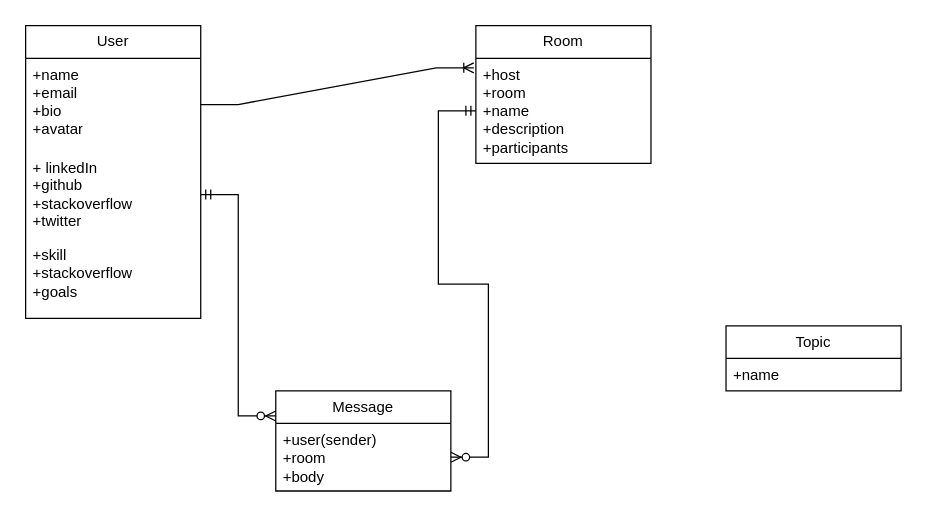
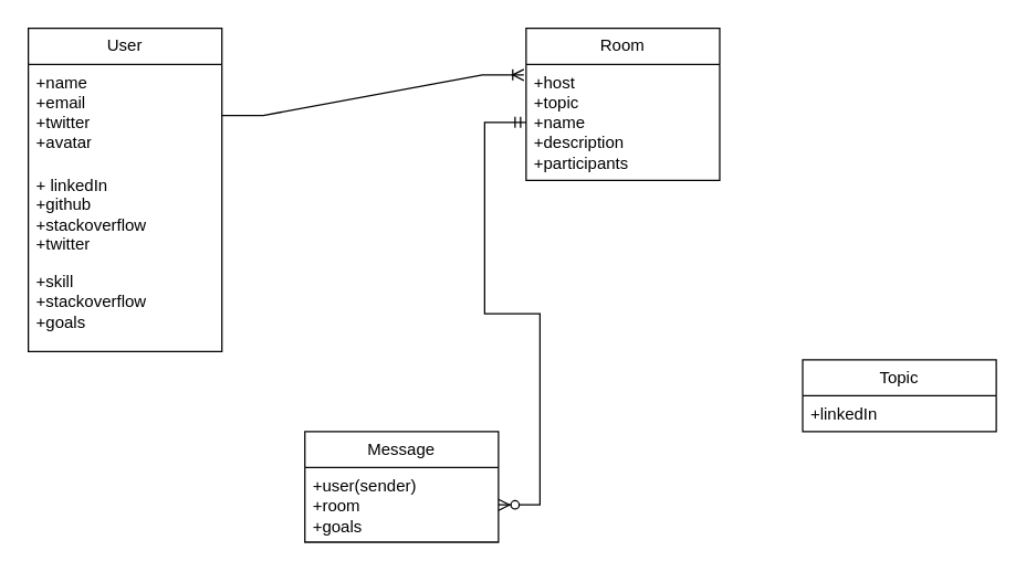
- <mxCell id="3" value="+name&lt;div&gt;+email&lt;/div&gt;&lt;div&gt;+bio&lt;/div&gt;&lt;div&gt;+avatar&lt;/div&gt;" style="text;strokeColor=none;fillColor=none;align=left;verticalAlign=top;spacingLeft=4;spacingRight=4;overflow=hidden;rotatable=0;points=[[0,0.5],[1,0.5]];portConstraint=eastwest;whiteSpace=wrap;html=1;" vertex="1" parent="2"><mxGeometry y="26" width="140" height="74" as="geometry" /></mxCell>
+ <mxCell id="3" value="+name&lt;div&gt;+email&lt;/div&gt;&lt;div&gt;+twitter&lt;/div&gt;&lt;div&gt;+avatar&lt;/div&gt;" style="text;strokeColor=none;fillColor=none;align=left;verticalAlign=top;spacingLeft=4;spacingRight=4;overflow=hidden;rotatable=0;points=[[0,0.5],[1,0.5]];portConstraint=eastwest;whiteSpace=wrap;html=1;" vertex="1" parent="2"><mxGeometry y="26" width="140" height="74" as="geometry" /></mxCell>
- <mxCell id="11" value="+host&lt;div&gt;+room&lt;/div&gt;&lt;div&gt;+name&lt;/div&gt;&lt;div&gt;+description&lt;/div&gt;&lt;div&gt;+participants&lt;/div&gt;" style="text;strokeColor=none;fillColor=none;align=left;verticalAlign=top;spacingLeft=4;spacingRight=4;overflow=hidden;rotatable=0;points=[[0,0.5],[1,0.5]];portConstraint=eastwest;whiteSpace=wrap;html=1;" vertex="1" parent="10"><mxGeometry y="26" width="140" height="84" as="geometry" /></mxCell>
+ <mxCell id="11" value="+host&lt;div&gt;+topic&lt;/div&gt;&lt;div&gt;+name&lt;/div&gt;&lt;div&gt;+description&lt;/div&gt;&lt;div&gt;+participants&lt;/div&gt;" style="text;strokeColor=none;fillColor=none;align=left;verticalAlign=top;spacingLeft=4;spacingRight=4;overflow=hidden;rotatable=0;points=[[0,0.5],[1,0.5]];portConstraint=eastwest;whiteSpace=wrap;html=1;" vertex="1" parent="10"><mxGeometry y="26" width="140" height="84" as="geometry" /></mxCell>
- <mxCell id="13" value="" style="edgeStyle=entityRelationEdgeStyle;fontSize=12;html=1;endArrow=ERzeroToMany;startArrow=ERmandOne;rounded=0;exitX=1;exitY=0.5;exitDx=0;exitDy=0;entryX=0;entryY=0.25;entryDx=0;entryDy=0;" edge="1" parent="1" source="4" target="8"><mxGeometry width="100" height="100" relative="1" as="geometry"><mxPoint x="200" y="210" as="sourcePoint" /><mxPoint x="300" y="110" as="targetPoint" /></mxGeometry></mxCell>
- <mxCell id="7" value="+name" style="text;strokeColor=none;fillColor=none;align=left;verticalAlign=top;spacingLeft=4;spacingRight=4;overflow=hidden;rotatable=0;points=[[0,0.5],[1,0.5]];portConstraint=eastwest;whiteSpace=wrap;html=1;" vertex="1" parent="6"><mxGeometry y="26" width="140" height="26" as="geometry" /></mxCell>
+ <mxCell id="7" value="+linkedIn" style="text;strokeColor=none;fillColor=none;align=left;verticalAlign=top;spacingLeft=4;spacingRight=4;overflow=hidden;rotatable=0;points=[[0,0.5],[1,0.5]];portConstraint=eastwest;whiteSpace=wrap;html=1;" vertex="1" parent="6"><mxGeometry y="26" width="140" height="26" as="geometry" /></mxCell>
- <mxCell id="9" value="+user(sender)&lt;div&gt;+room&lt;/div&gt;&lt;div&gt;+body&lt;/div&gt;" style="text;strokeColor=none;fillColor=none;align=left;verticalAlign=top;spacingLeft=4;spacingRight=4;overflow=hidden;rotatable=0;points=[[0,0.5],[1,0.5]];portConstraint=eastwest;whiteSpace=wrap;html=1;" vertex="1" parent="8"><mxGeometry y="26" width="140" height="54" as="geometry" /></mxCell>
+ <mxCell id="9" value="+user(sender)&lt;div&gt;+room&lt;/div&gt;&lt;div&gt;+goals&lt;/div&gt;" style="text;strokeColor=none;fillColor=none;align=left;verticalAlign=top;spacingLeft=4;spacingRight=4;overflow=hidden;rotatable=0;points=[[0,0.5],[1,0.5]];portConstraint=eastwest;whiteSpace=wrap;html=1;" vertex="1" parent="8"><mxGeometry y="26" width="140" height="54" as="geometry" /></mxCell>
